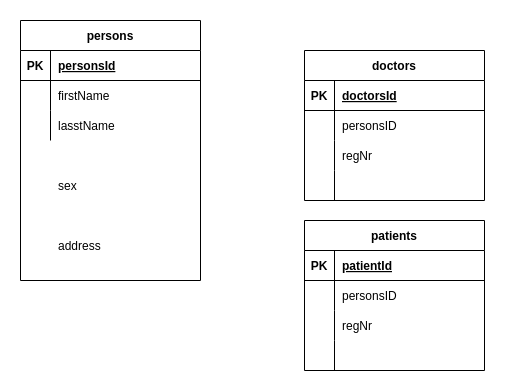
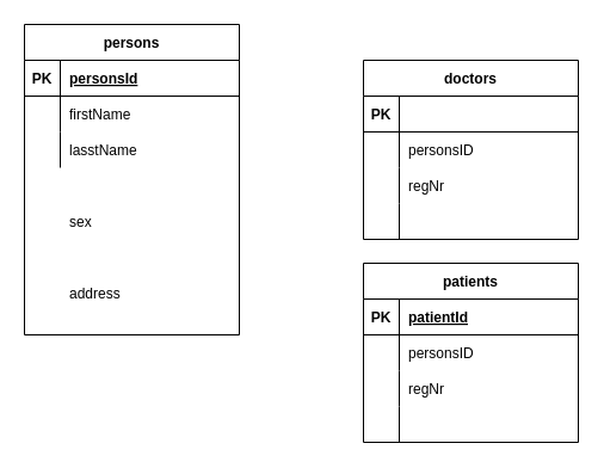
- <mxCell id="19" value="doctorsId" style="shape=partialRectangle;connectable=0;fillColor=none;top=0;left=0;bottom=0;right=0;align=left;spacingLeft=6;fontStyle=5;overflow=hidden;" vertex="1" parent="17"><mxGeometry x="30" width="150" height="30" as="geometry" /></mxCell>
